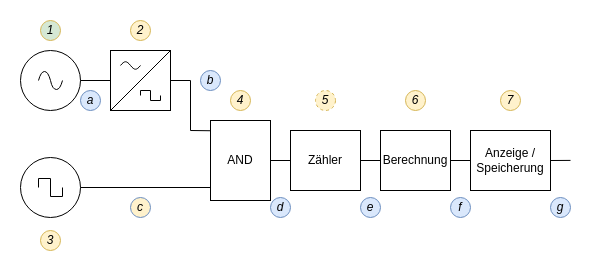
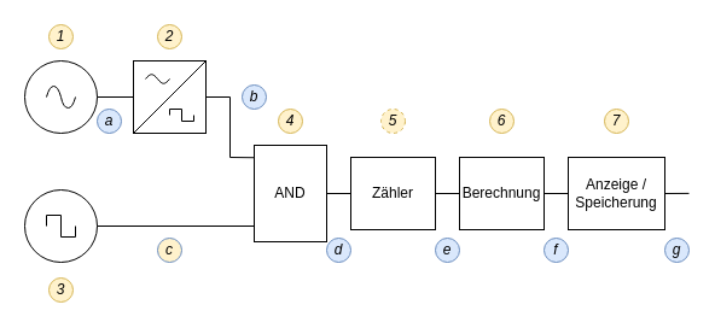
- <mxCell id="21" value="1" style="ellipse;whiteSpace=wrap;html=1;aspect=fixed;fillColor=#d5e8d4;strokeColor=#d6b656;fontStyle=2;" vertex="1" parent="1"><mxGeometry x="40" y="20" width="20" height="20" as="geometry" /></mxCell>
+ <mxCell id="21" value="1" style="ellipse;whiteSpace=wrap;html=1;aspect=fixed;fillColor=#fff2cc;strokeColor=#d6b656;fontStyle=2" vertex="1" parent="1"><mxGeometry x="40" y="20" width="20" height="20" as="geometry" /></mxCell>
